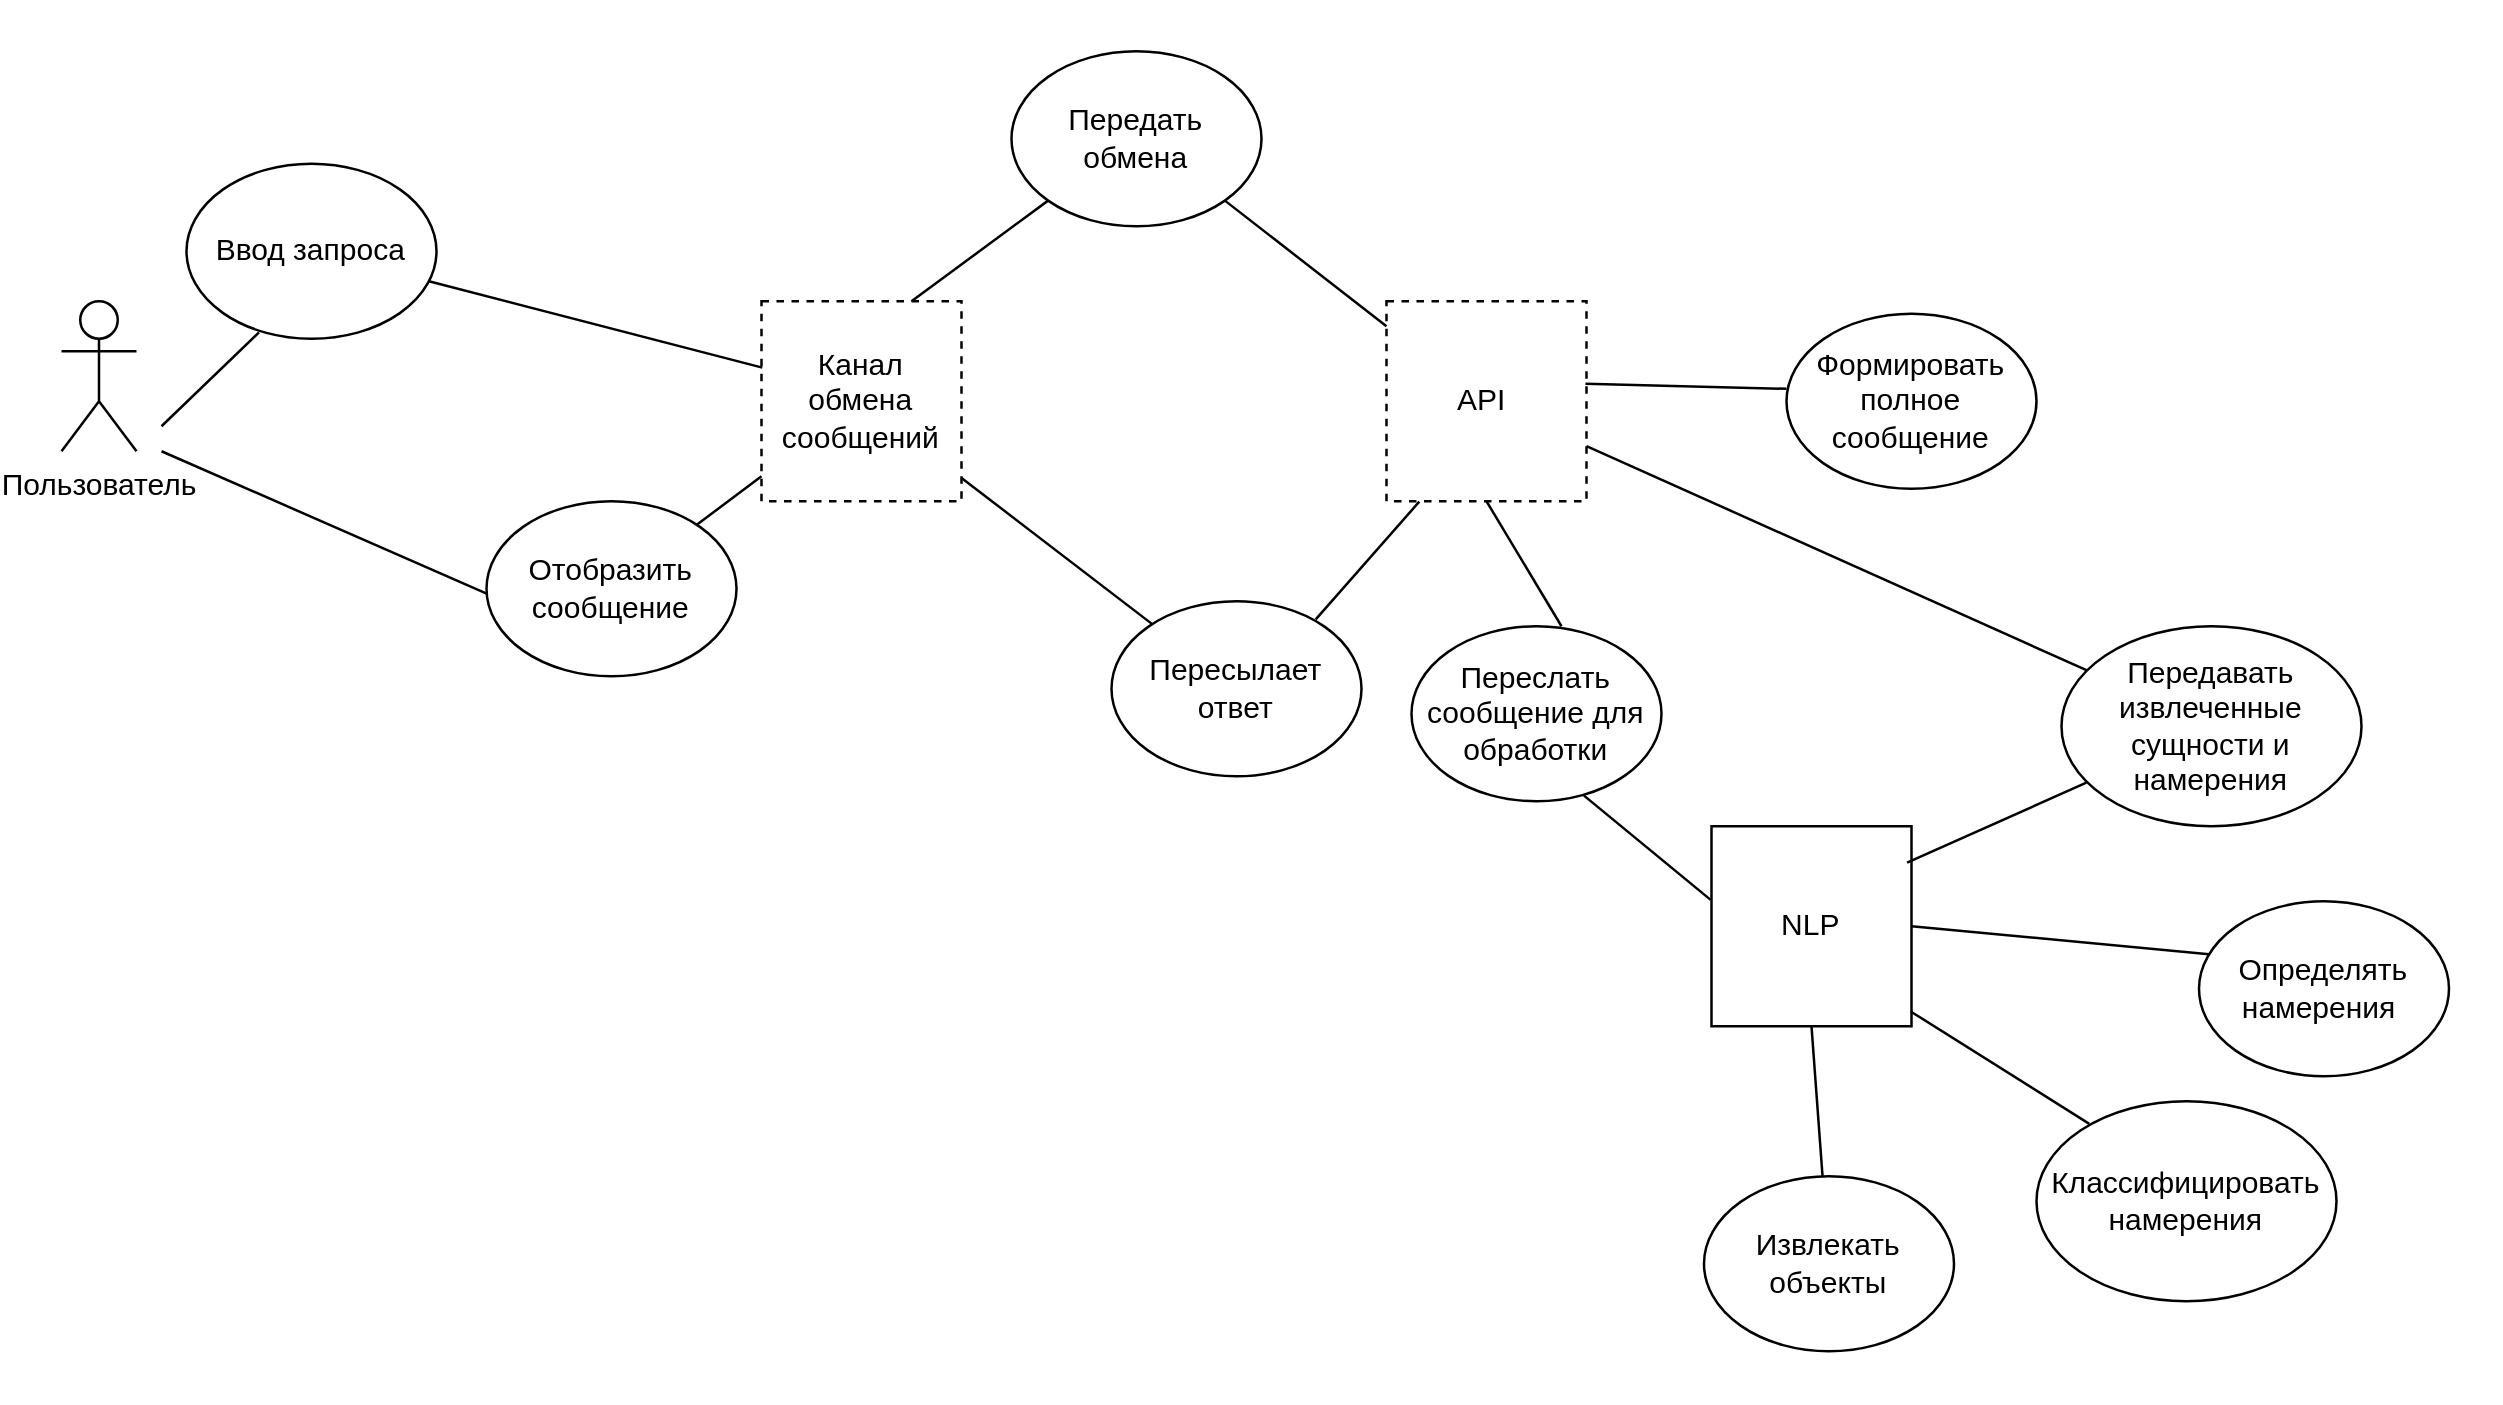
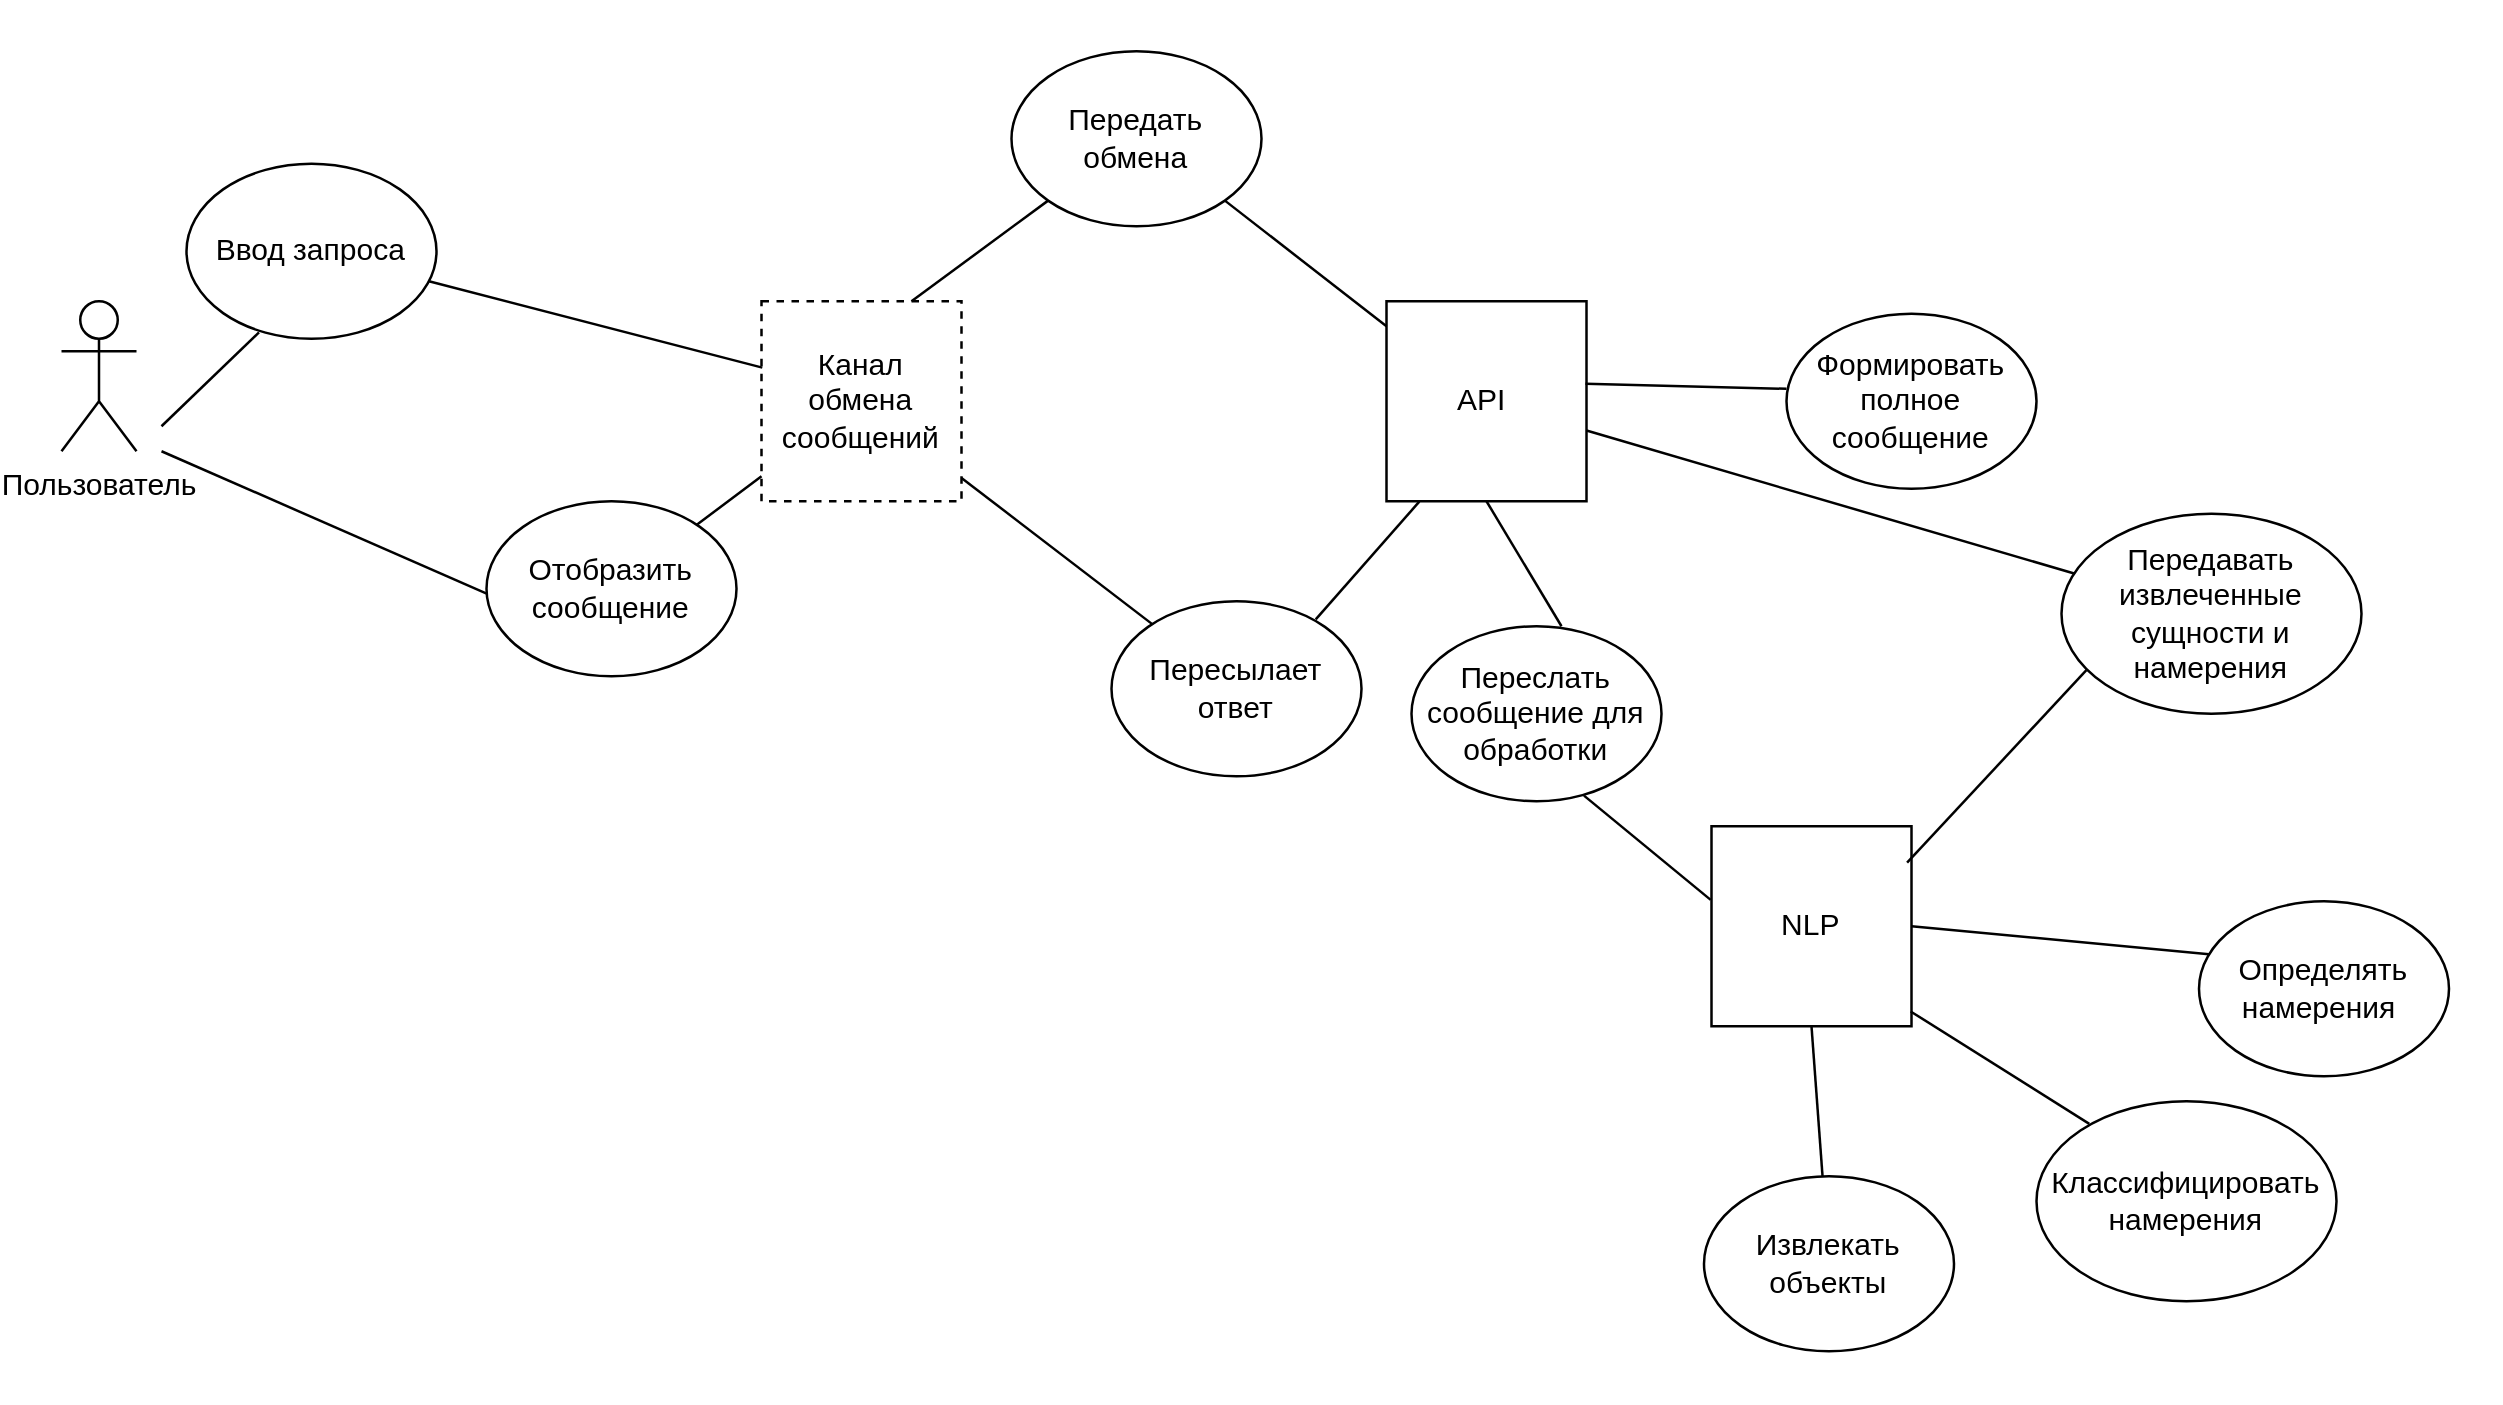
- <mxCell id="4" value="API&amp;nbsp;" style="whiteSpace=wrap;html=1;aspect=fixed;dashed=1;" vertex="1" parent="1"><mxGeometry x="550" y="120" width="80" height="80" as="geometry" /></mxCell>
+ <mxCell id="4" value="API&amp;nbsp;" style="whiteSpace=wrap;html=1;aspect=fixed;" vertex="1" parent="1"><mxGeometry x="550" y="120" width="80" height="80" as="geometry" /></mxCell>
- <mxCell id="26" value="Передавать извлеченные сущности и намерения" style="ellipse;whiteSpace=wrap;html=1;" vertex="1" parent="1"><mxGeometry x="820" y="250" width="120" height="80" as="geometry" /></mxCell>
+ <mxCell id="26" value="Передавать извлеченные сущности и намерения" style="ellipse;whiteSpace=wrap;html=1;" vertex="1" parent="1"><mxGeometry x="820" y="205" width="120" height="80" as="geometry" /></mxCell>
